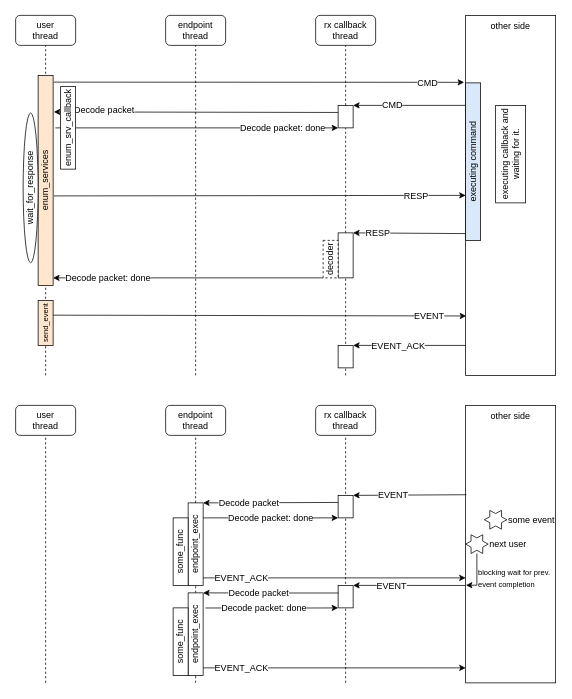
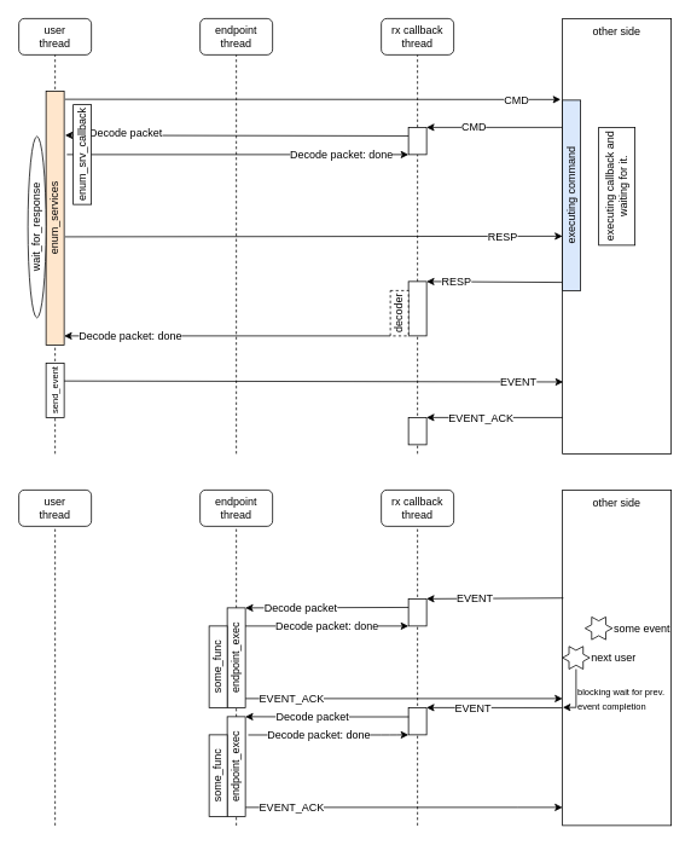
- <mxCell id="63" value="&lt;font style=&quot;font-size: 10px&quot;&gt;send_event&lt;/font&gt;" style="rounded=0;whiteSpace=wrap;html=1;horizontal=0;fillColor=#ffe6cc;" vertex="1" parent="1"><mxGeometry x="50" y="400" width="20" height="60" as="geometry" /></mxCell>
+ <mxCell id="63" value="&lt;font style=&quot;font-size: 10px&quot;&gt;send_event&lt;/font&gt;" style="rounded=0;whiteSpace=wrap;html=1;horizontal=0;" vertex="1" parent="1"><mxGeometry x="50" y="400" width="20" height="60" as="geometry" /></mxCell>
